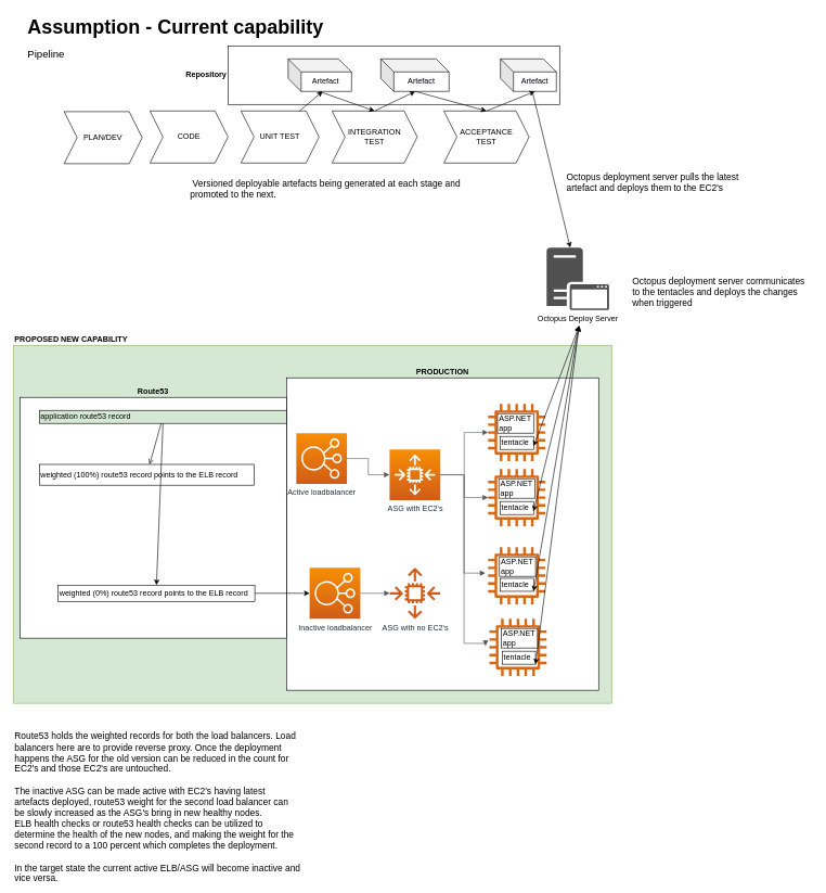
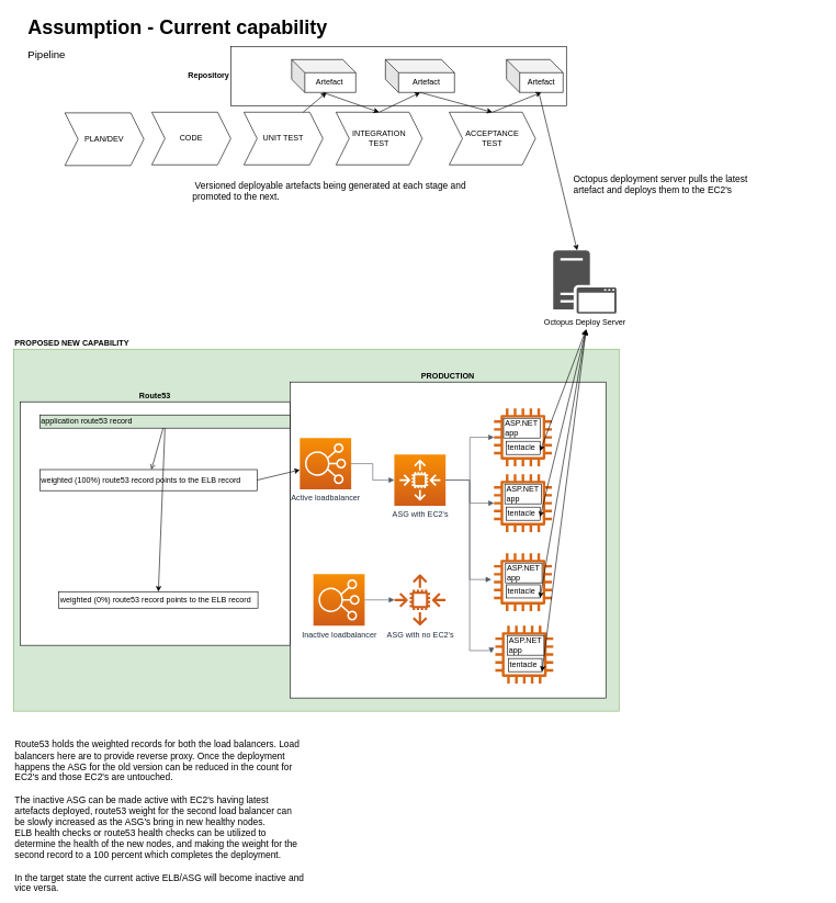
- <mxCell id="36" value="Octopus deployment server communicates to the tentacles and deploys the changes when triggered" style="text;html=1;align=left;verticalAlign=top;spacingTop=-4;fontSize=14;labelBackgroundColor=none;whiteSpace=wrap;" vertex="1" parent="1"><mxGeometry x="970" y="420" width="278" height="60" as="geometry" /></mxCell>
+ <mxCell id="57" value="" style="endArrow=classic;html=1;strokeColor=#000000;exitX=1;exitY=0.5;exitDx=0;exitDy=0;" edge="1" parent="1" source="53" target="43"><mxGeometry width="50" height="50" relative="1" as="geometry"><mxPoint x="170" y="840" as="sourcePoint" /><mxPoint x="220" y="790" as="targetPoint" /></mxGeometry></mxCell>
- <mxCell id="58" value="" style="endArrow=classic;html=1;strokeColor=#000000;exitX=1;exitY=0.5;exitDx=0;exitDy=0;" edge="1" parent="1" source="54" target="44"><mxGeometry width="50" height="50" relative="1" as="geometry"><mxPoint x="170" y="840" as="sourcePoint" /><mxPoint x="220" y="790" as="targetPoint" /></mxGeometry></mxCell>
